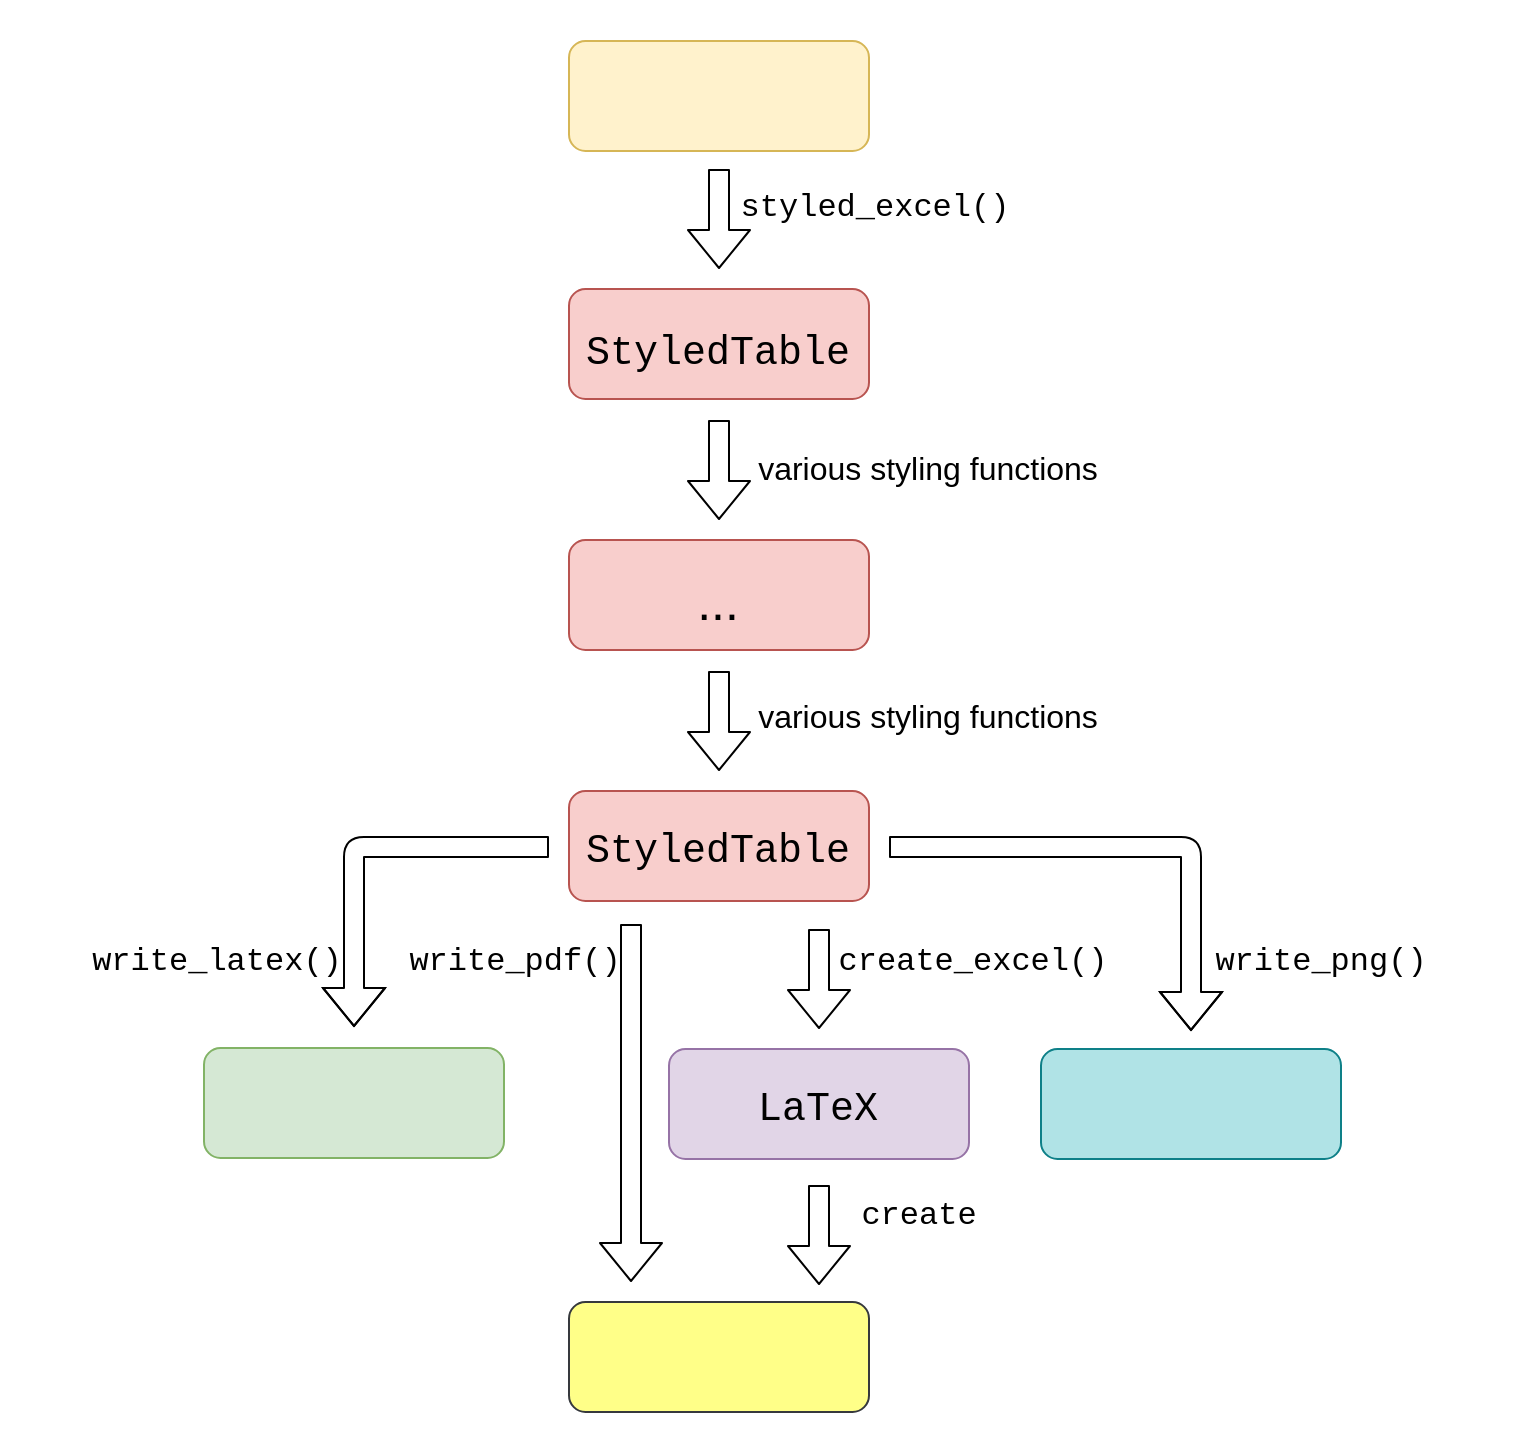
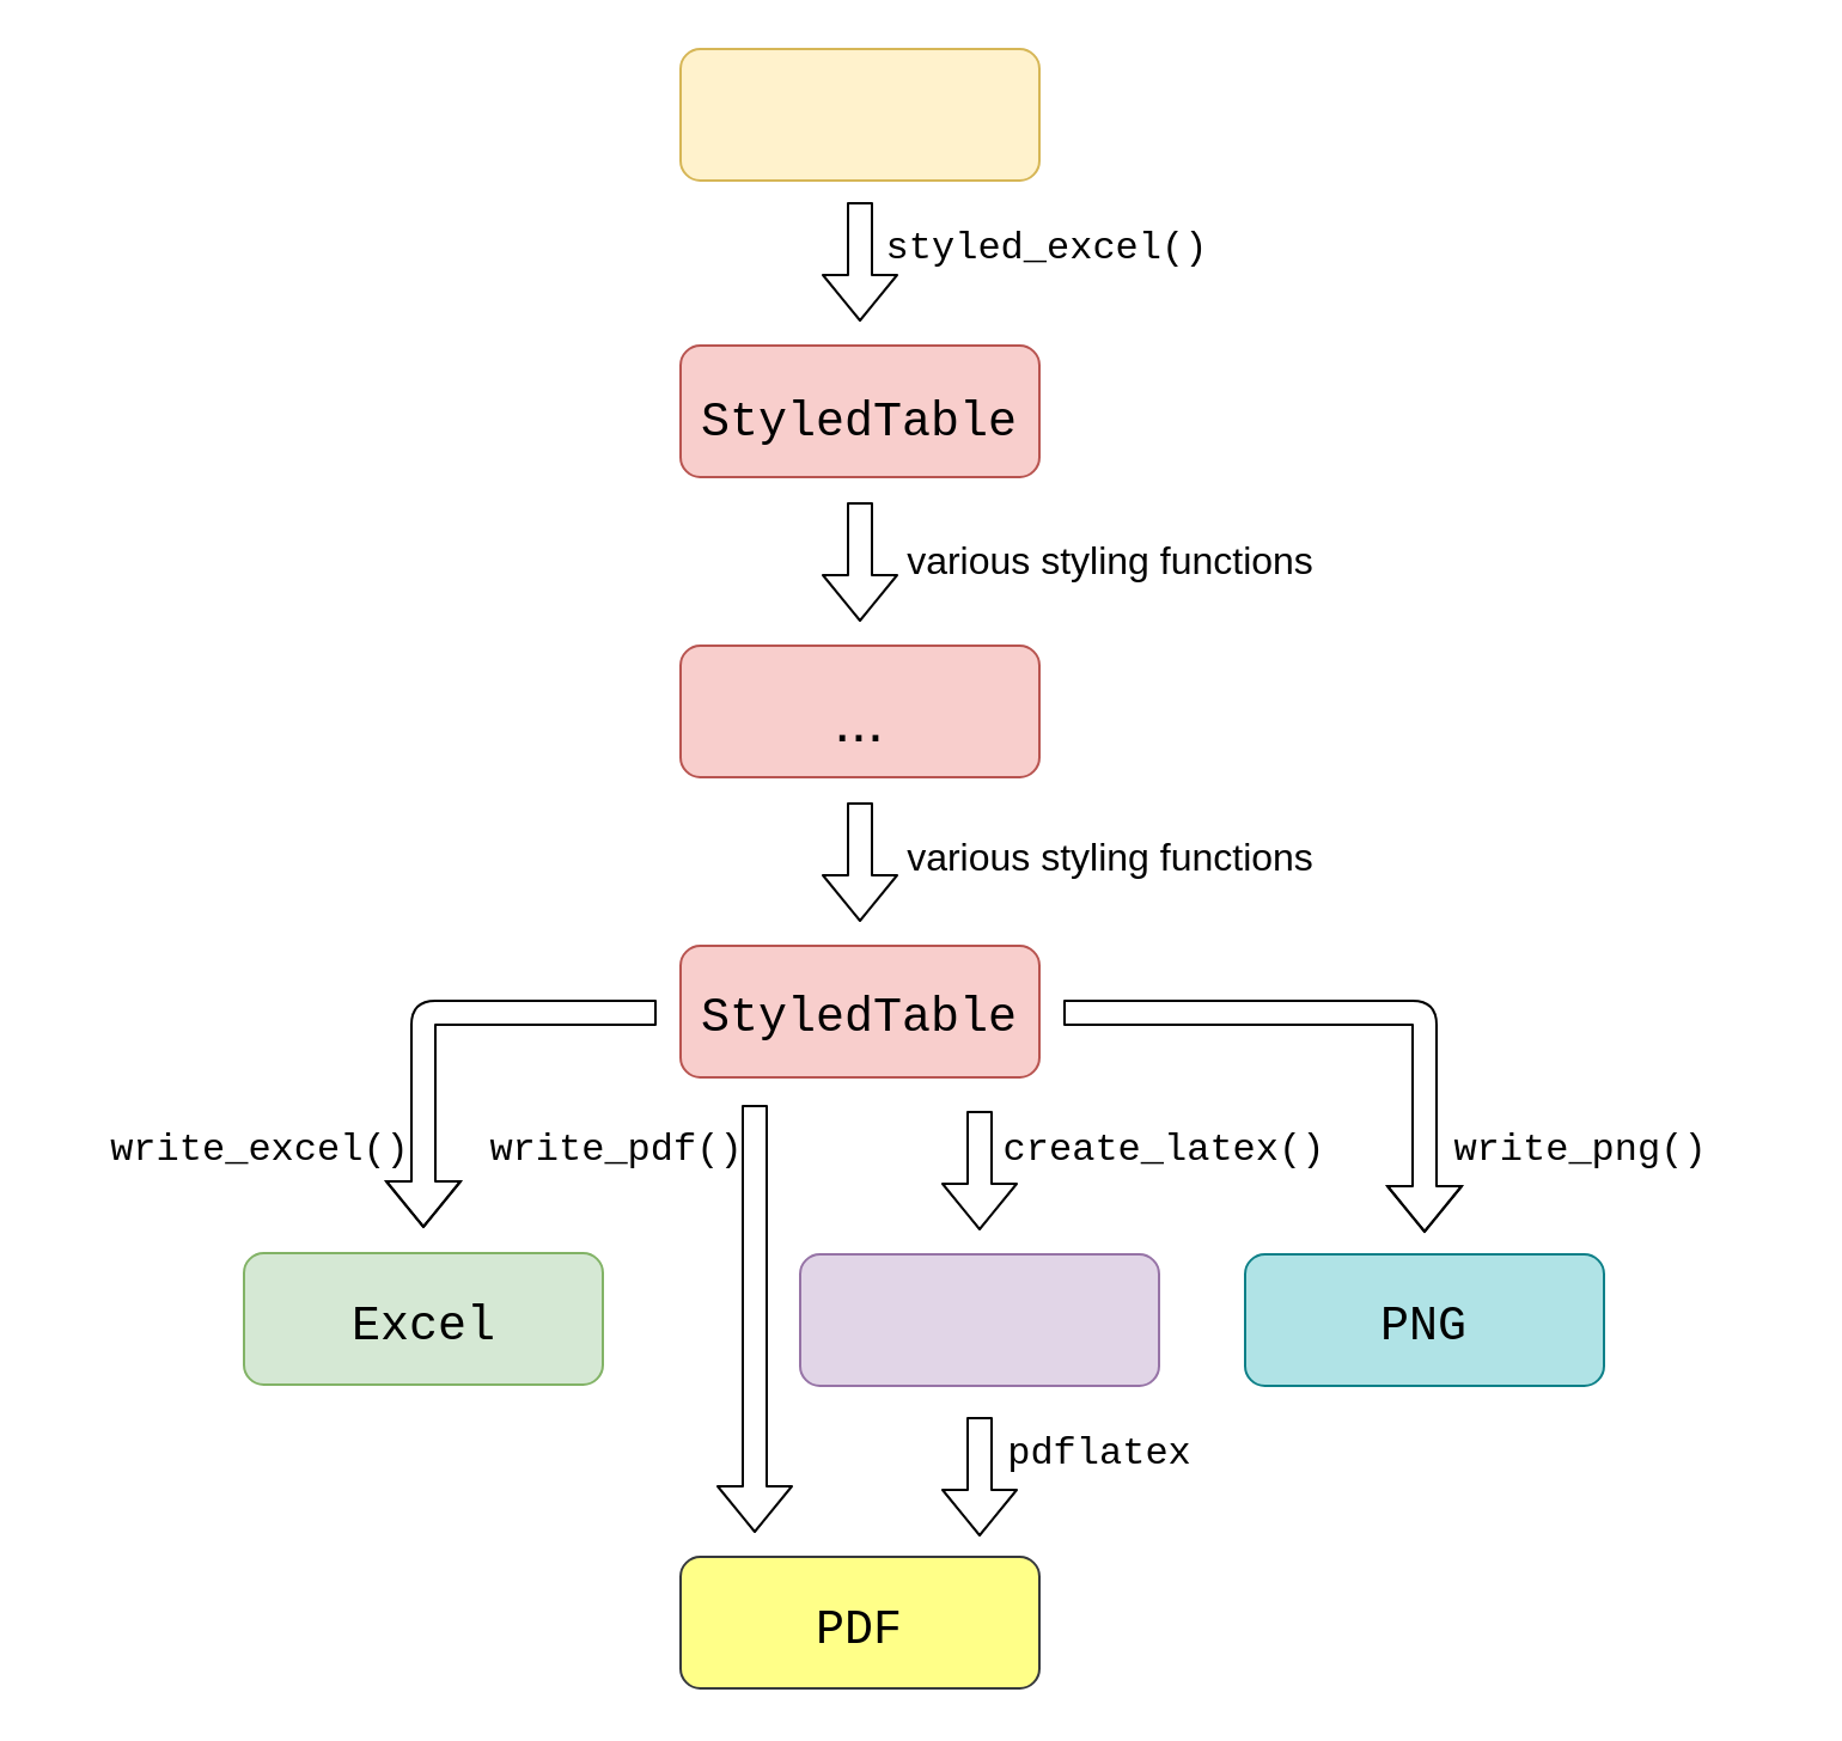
- <mxCell id="17" value="&lt;div style=&quot;font-size: 16px&quot; align=&quot;left&quot;&gt;&lt;font style=&quot;font-size: 16px&quot; face=&quot;Courier New&quot;&gt;write_latex()&lt;/font&gt;&lt;/div&gt;" style="text;html=1;strokeColor=none;fillColor=none;align=center;verticalAlign=middle;whiteSpace=wrap;rounded=0;" vertex="1" parent="1"><mxGeometry x="20.5" y="454.5" width="175" height="50" as="geometry" /></mxCell>
+ <mxCell id="17" value="&lt;div style=&quot;font-size: 16px&quot; align=&quot;left&quot;&gt;&lt;font style=&quot;font-size: 16px&quot; face=&quot;Courier New&quot;&gt;write_excel()&lt;/font&gt;&lt;/div&gt;" style="text;html=1;strokeColor=none;fillColor=none;align=center;verticalAlign=middle;whiteSpace=wrap;rounded=0;" vertex="1" parent="1"><mxGeometry x="20.5" y="454.5" width="175" height="50" as="geometry" /></mxCell>
- <mxCell id="21" value="&lt;div style=&quot;font-size: 16px&quot; align=&quot;left&quot;&gt;&lt;font style=&quot;font-size: 16px&quot; face=&quot;Courier New&quot;&gt;create_excel()&lt;/font&gt;&lt;/div&gt;" style="text;html=1;strokeColor=none;fillColor=none;align=center;verticalAlign=middle;whiteSpace=wrap;rounded=0;" vertex="1" parent="1"><mxGeometry x="399" y="454.5" width="175" height="50" as="geometry" /></mxCell>
+ <mxCell id="21" value="&lt;div style=&quot;font-size: 16px&quot; align=&quot;left&quot;&gt;&lt;font style=&quot;font-size: 16px&quot; face=&quot;Courier New&quot;&gt;create_latex()&lt;/font&gt;&lt;/div&gt;" style="text;html=1;strokeColor=none;fillColor=none;align=center;verticalAlign=middle;whiteSpace=wrap;rounded=0;" vertex="1" parent="1"><mxGeometry x="399" y="454.5" width="175" height="50" as="geometry" /></mxCell>
+ <mxCell id="16" value="&lt;div&gt;&lt;font style=&quot;font-size: 20px&quot; face=&quot;Courier New&quot;&gt;Excel&lt;/font&gt;&lt;/div&gt;" style="text;html=1;strokeColor=none;fillColor=none;align=center;verticalAlign=middle;whiteSpace=wrap;rounded=0;" vertex="1" parent="1"><mxGeometry x="102" y="535" width="150" height="37" as="geometry" /></mxCell>
- <mxCell id="20" value="&lt;div&gt;&lt;font style=&quot;font-size: 20px&quot; face=&quot;Courier New&quot;&gt;LaTeX&lt;/font&gt;&lt;/div&gt;" style="text;html=1;strokeColor=none;fillColor=none;align=center;verticalAlign=middle;whiteSpace=wrap;rounded=0;" vertex="1" parent="1"><mxGeometry x="334" y="544.5" width="150" height="19" as="geometry" /></mxCell>
+ <mxCell id="24" value="&lt;div&gt;&lt;font style=&quot;font-size: 20px&quot; face=&quot;Courier New&quot;&gt;PNG&lt;/font&gt;&lt;/div&gt;" style="text;html=1;strokeColor=none;fillColor=none;align=center;verticalAlign=middle;whiteSpace=wrap;rounded=0;" vertex="1" parent="1"><mxGeometry x="520" y="545" width="150" height="18" as="geometry" /></mxCell>
- <mxCell id="30" value="&lt;div style=&quot;font-size: 16px&quot; align=&quot;left&quot;&gt;&lt;font style=&quot;font-size: 16px&quot; face=&quot;Courier New&quot;&gt;create&lt;/font&gt;&lt;/div&gt;" style="text;html=1;strokeColor=none;fillColor=none;align=center;verticalAlign=middle;whiteSpace=wrap;rounded=0;" vertex="1" parent="1"><mxGeometry x="372" y="581.5" width="175" height="50" as="geometry" /></mxCell>
+ <mxCell id="30" value="&lt;div style=&quot;font-size: 16px&quot; align=&quot;left&quot;&gt;&lt;font style=&quot;font-size: 16px&quot; face=&quot;Courier New&quot;&gt;pdflatex&lt;/font&gt;&lt;/div&gt;" style="text;html=1;strokeColor=none;fillColor=none;align=center;verticalAlign=middle;whiteSpace=wrap;rounded=0;" vertex="1" parent="1"><mxGeometry x="372" y="581.5" width="175" height="50" as="geometry" /></mxCell>
+ <mxCell id="29" value="&lt;div&gt;&lt;font style=&quot;font-size: 20px&quot; face=&quot;Courier New&quot;&gt;PDF&lt;/font&gt;&lt;/div&gt;" style="text;html=1;strokeColor=none;fillColor=none;align=center;verticalAlign=middle;whiteSpace=wrap;rounded=0;" vertex="1" parent="1"><mxGeometry x="284" y="671" width="150" height="19" as="geometry" /></mxCell>
